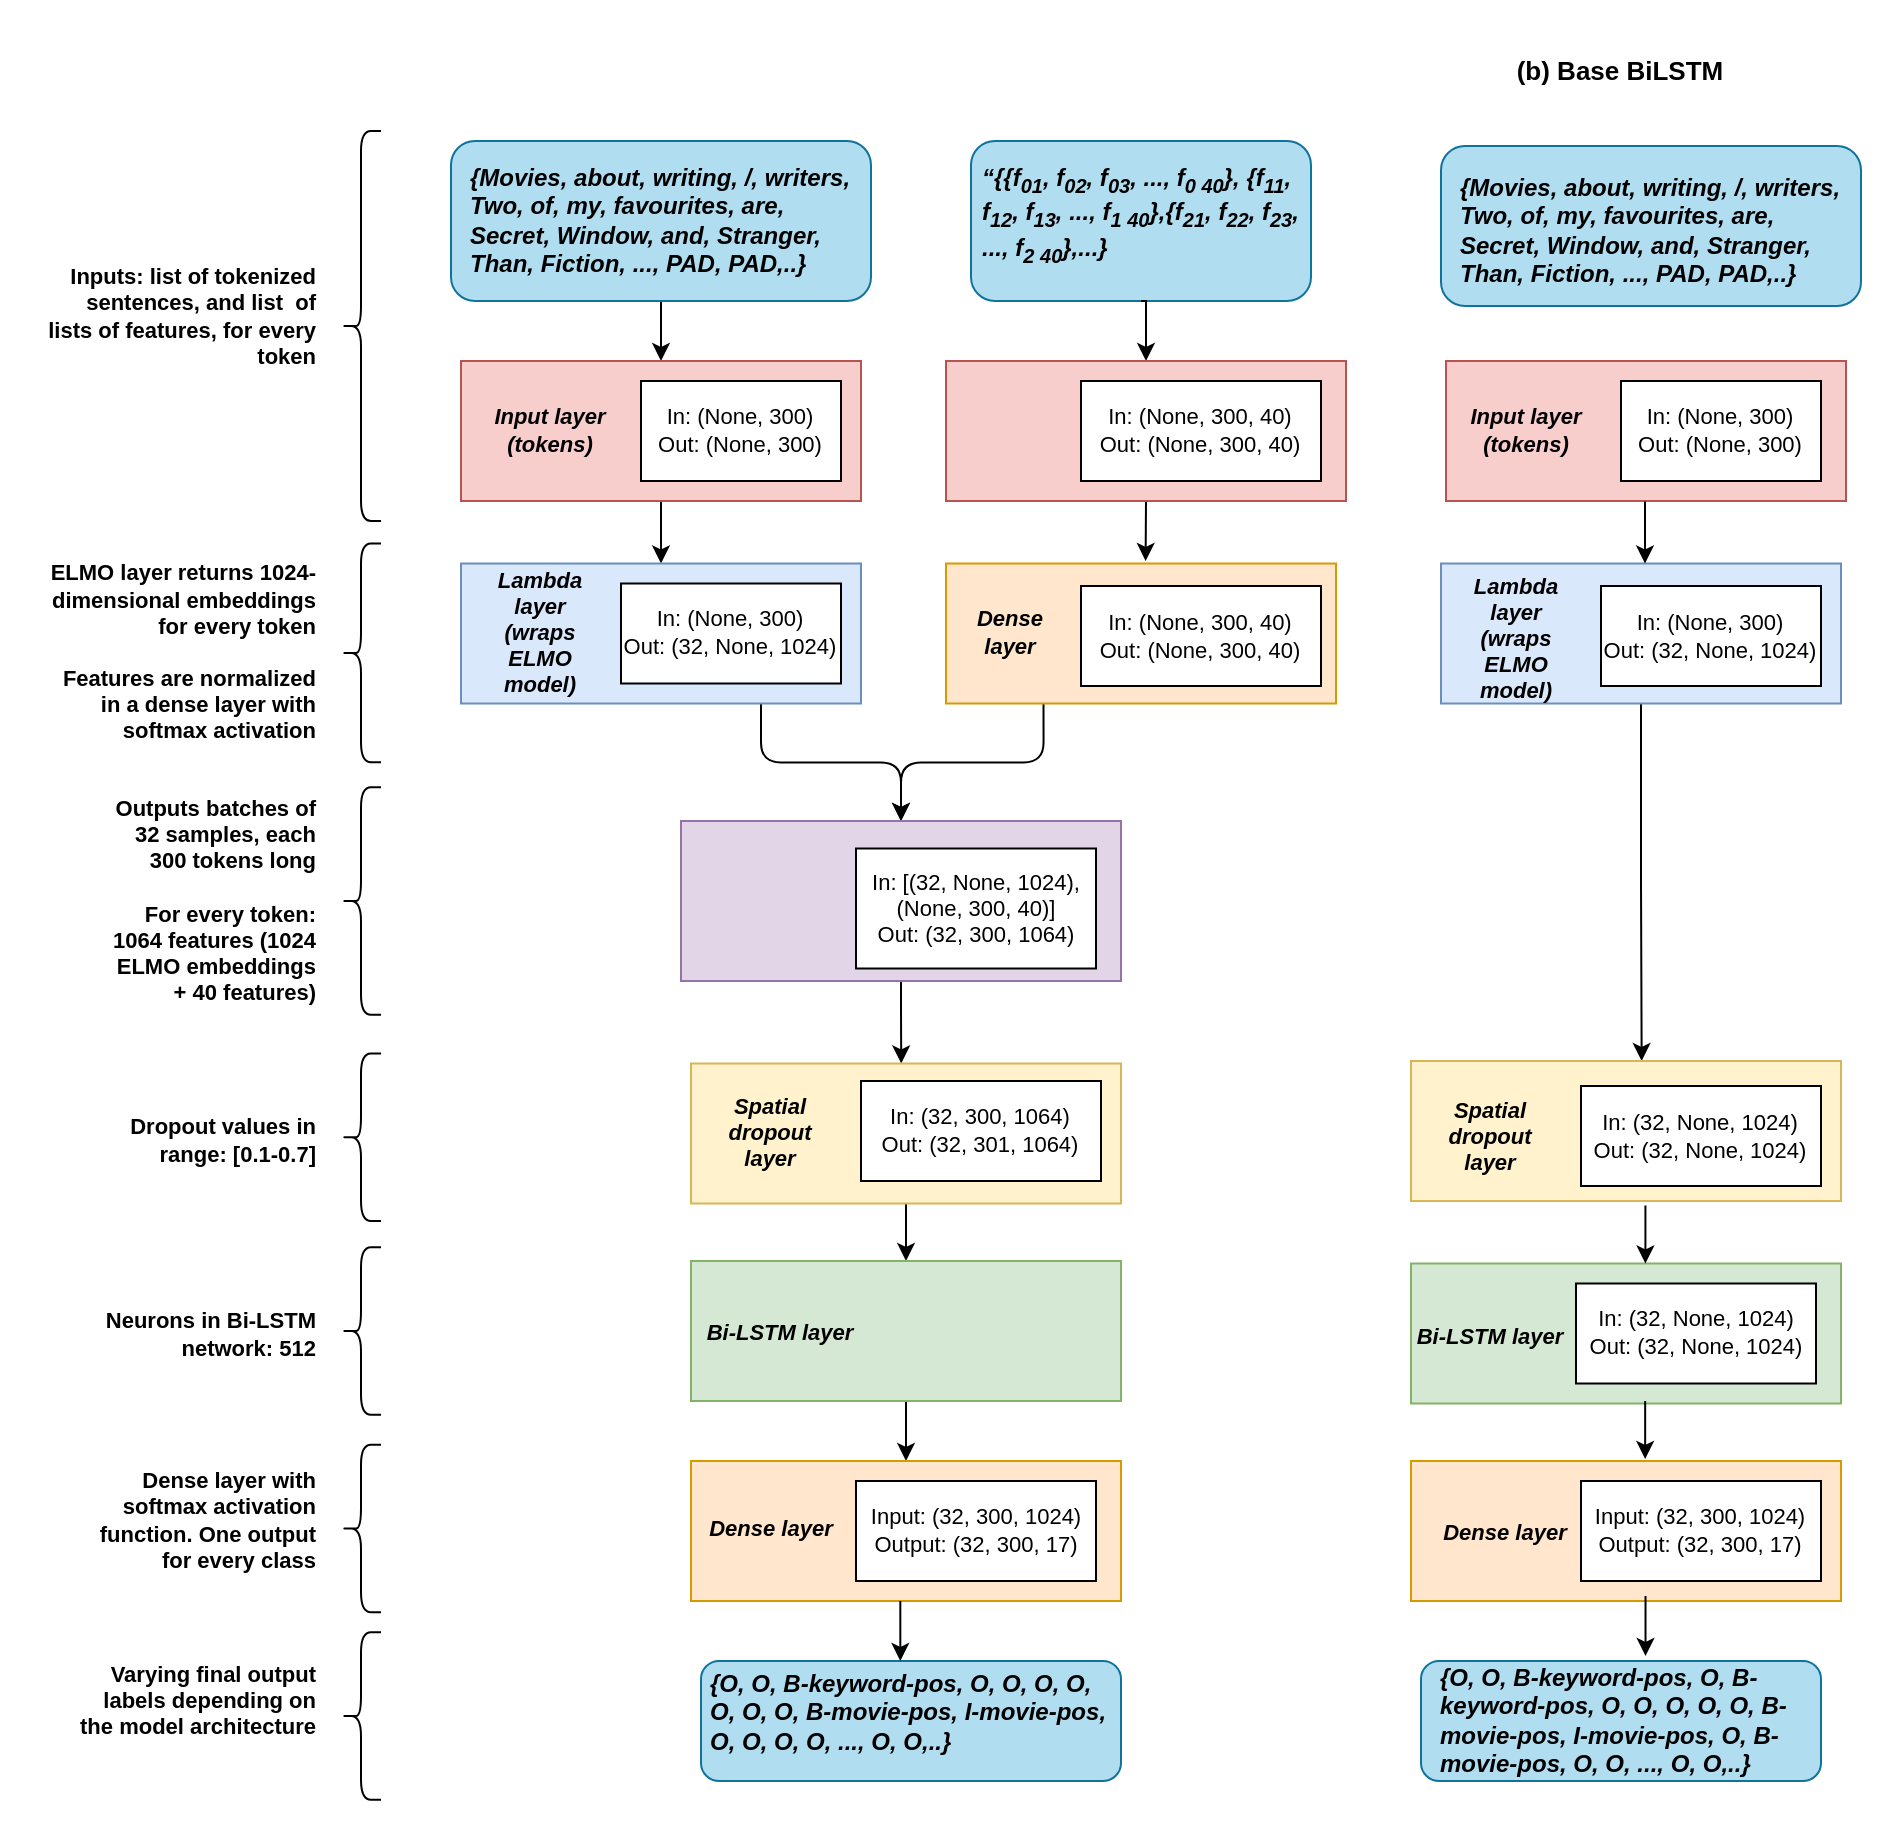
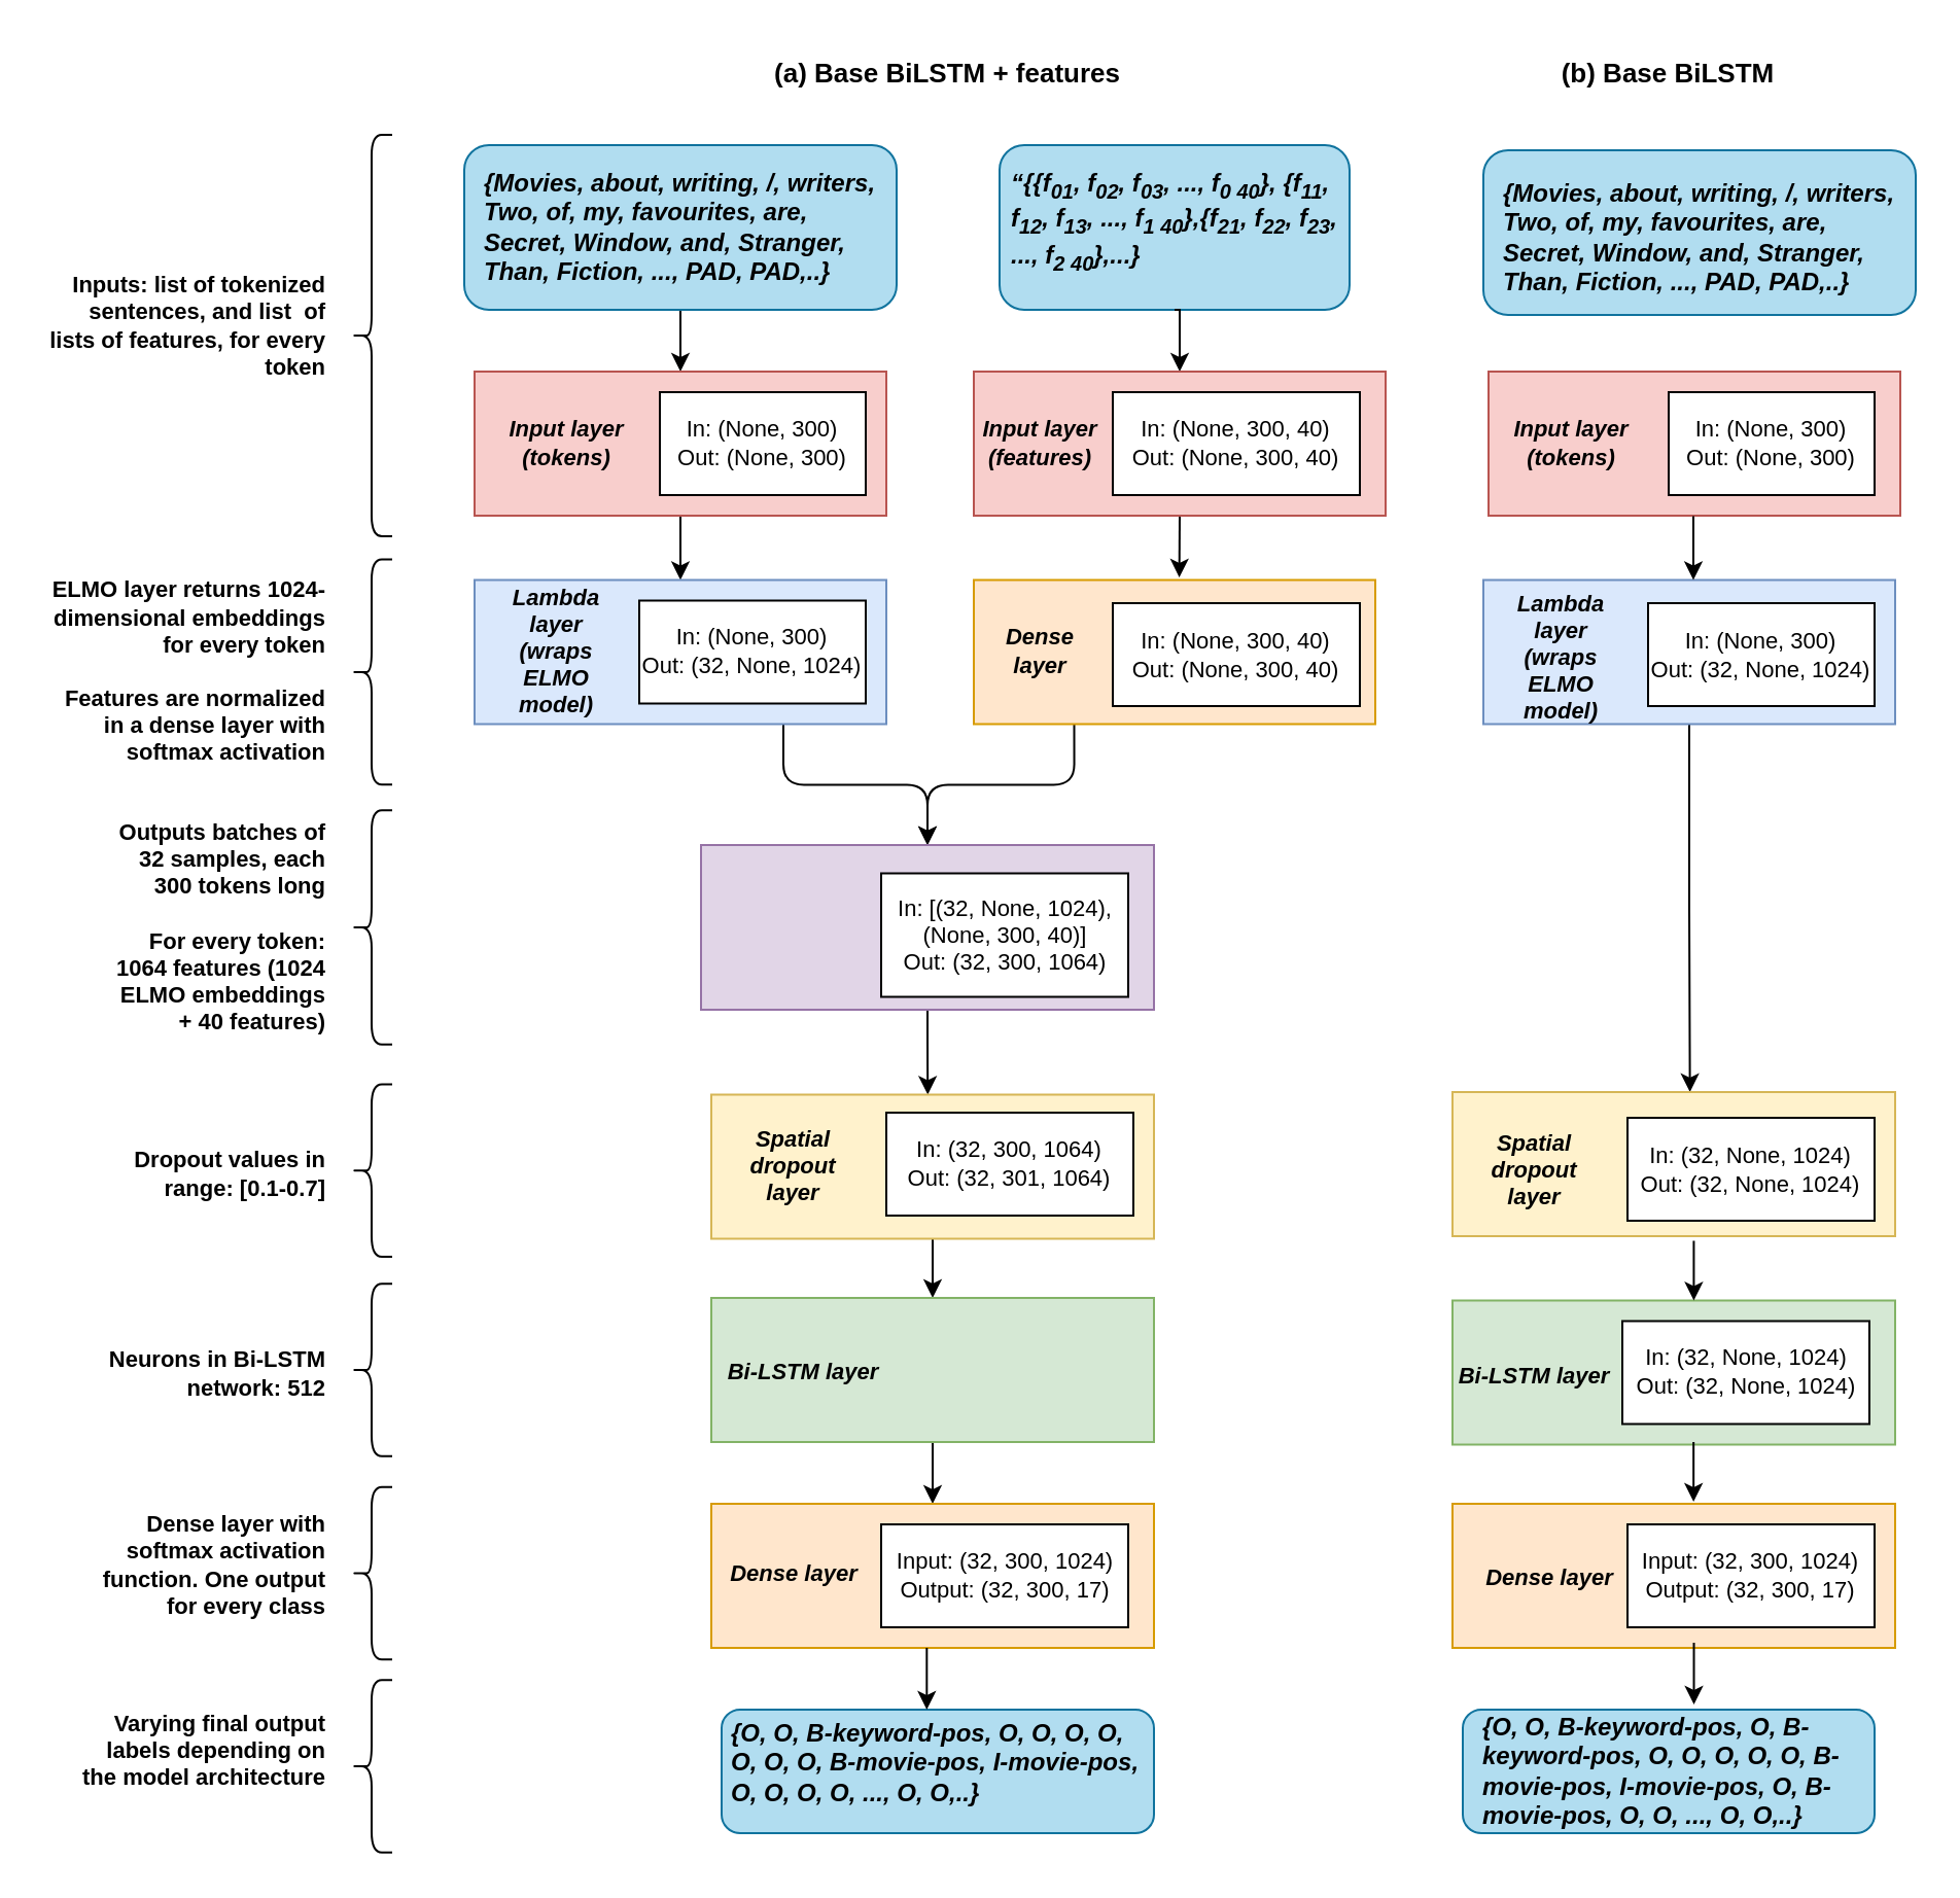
+ <mxCell id="79" value="&lt;font style=&quot;font-size: 13px;&quot;&gt;&lt;b&gt;(a) Base BiLSTM + features&lt;/b&gt;&lt;/font&gt;" style="text;html=1;strokeColor=none;fillColor=none;align=center;verticalAlign=middle;whiteSpace=wrap;rounded=0;" vertex="1" parent="1"><mxGeometry x="360" y="20" width="200" height="30" as="geometry" /></mxCell>
+ <mxCell id="14" value="Input layer (features)" style="text;html=1;strokeColor=none;fillColor=none;align=center;verticalAlign=middle;whiteSpace=wrap;rounded=0;fontStyle=3;fontSize=11;" parent="1" vertex="1"><mxGeometry x="475" y="197.5" width="60" height="35" as="geometry" /></mxCell>
